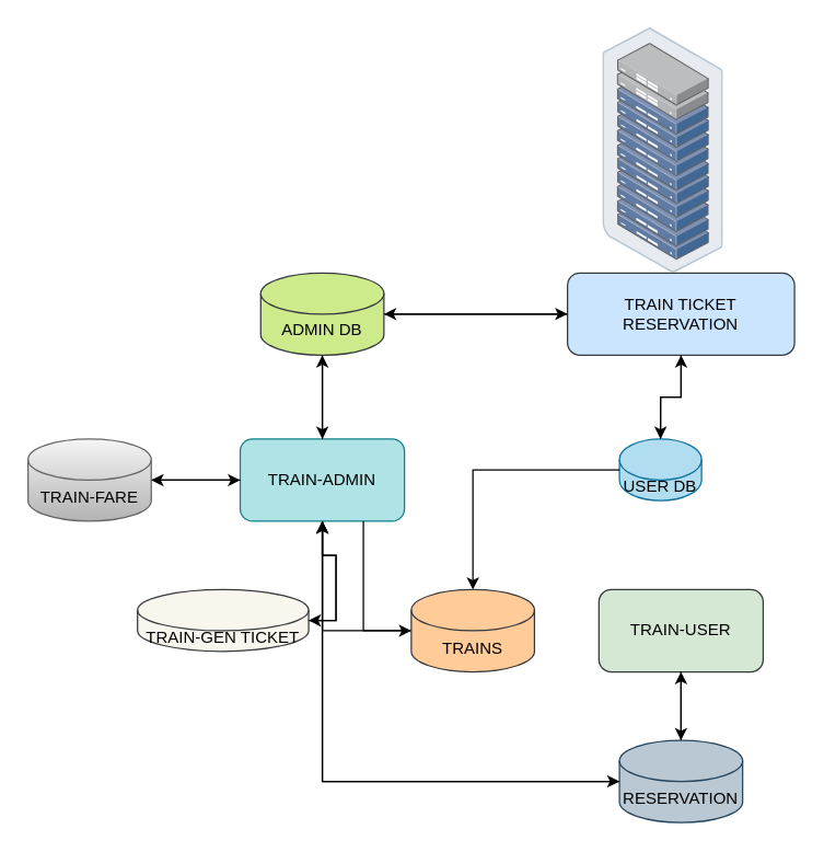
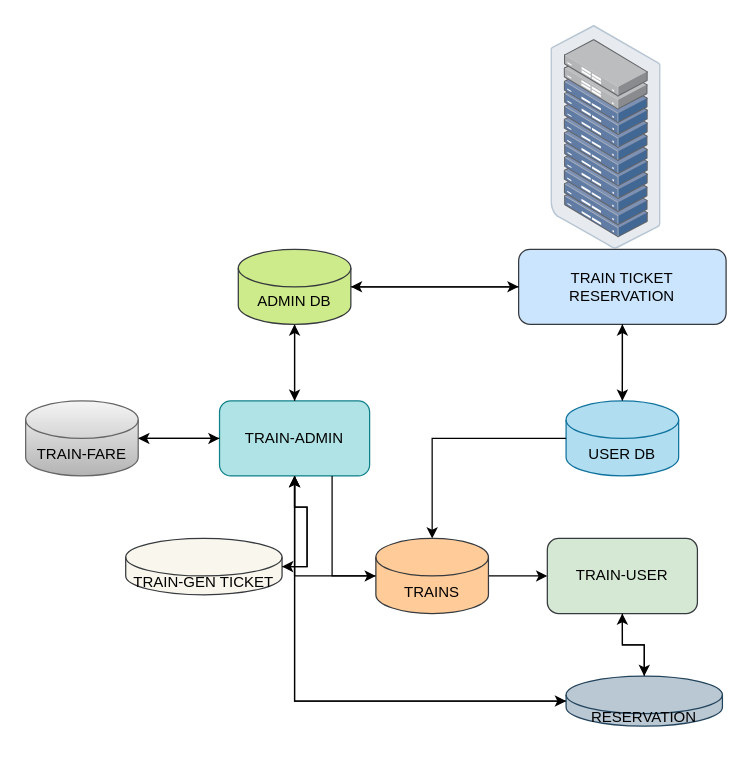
- <mxCell id="9" value="USER DB" style="shape=cylinder3;whiteSpace=wrap;html=1;boundedLbl=1;backgroundOutline=1;size=15;fillColor=#b1ddf0;strokeColor=#10739e;" vertex="1" parent="1"><mxGeometry x="452.07" y="320" width="60" height="45" as="geometry" /></mxCell>
+ <mxCell id="9" value="USER DB" style="shape=cylinder3;whiteSpace=wrap;html=1;boundedLbl=1;backgroundOutline=1;size=15;fillColor=#b1ddf0;strokeColor=#10739e;" vertex="1" parent="1"><mxGeometry x="452.07" y="320" width="90" height="60" as="geometry" /></mxCell>
+ <mxCell id="20" style="edgeStyle=orthogonalEdgeStyle;rounded=0;orthogonalLoop=1;jettySize=auto;html=1;exitX=1;exitY=0.5;exitDx=0;exitDy=0;exitPerimeter=0;entryX=0;entryY=0.5;entryDx=0;entryDy=0;" edge="1" parent="1" source="22" target="14"><mxGeometry relative="1" as="geometry" /></mxCell>
- <mxCell id="17" value="RESERVATION" style="shape=cylinder3;whiteSpace=wrap;html=1;boundedLbl=1;backgroundOutline=1;size=15;fillColor=#bac8d3;strokeColor=#23445d;" vertex="1" parent="1"><mxGeometry x="452.07" y="540" width="90" height="60" as="geometry" /></mxCell>
+ <mxCell id="17" value="RESERVATION" style="shape=cylinder3;whiteSpace=wrap;html=1;boundedLbl=1;backgroundOutline=1;size=15;fillColor=#bac8d3;strokeColor=#23445d;" vertex="1" parent="1"><mxGeometry x="452.07" y="540" width="125" height="40" as="geometry" /></mxCell>
